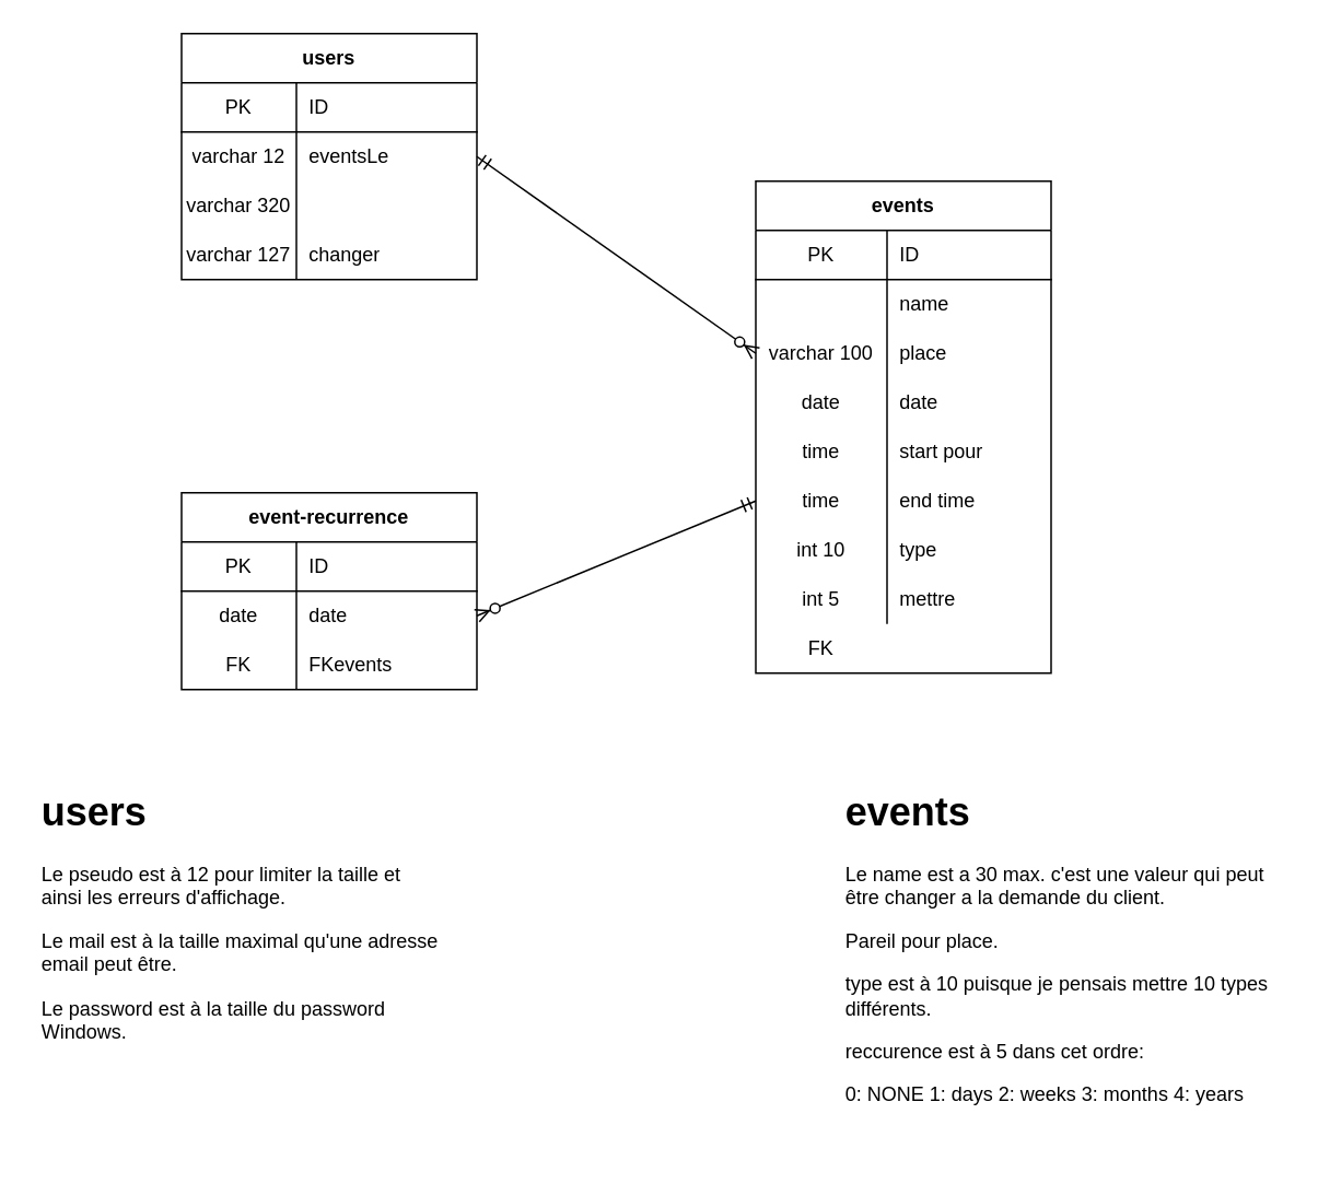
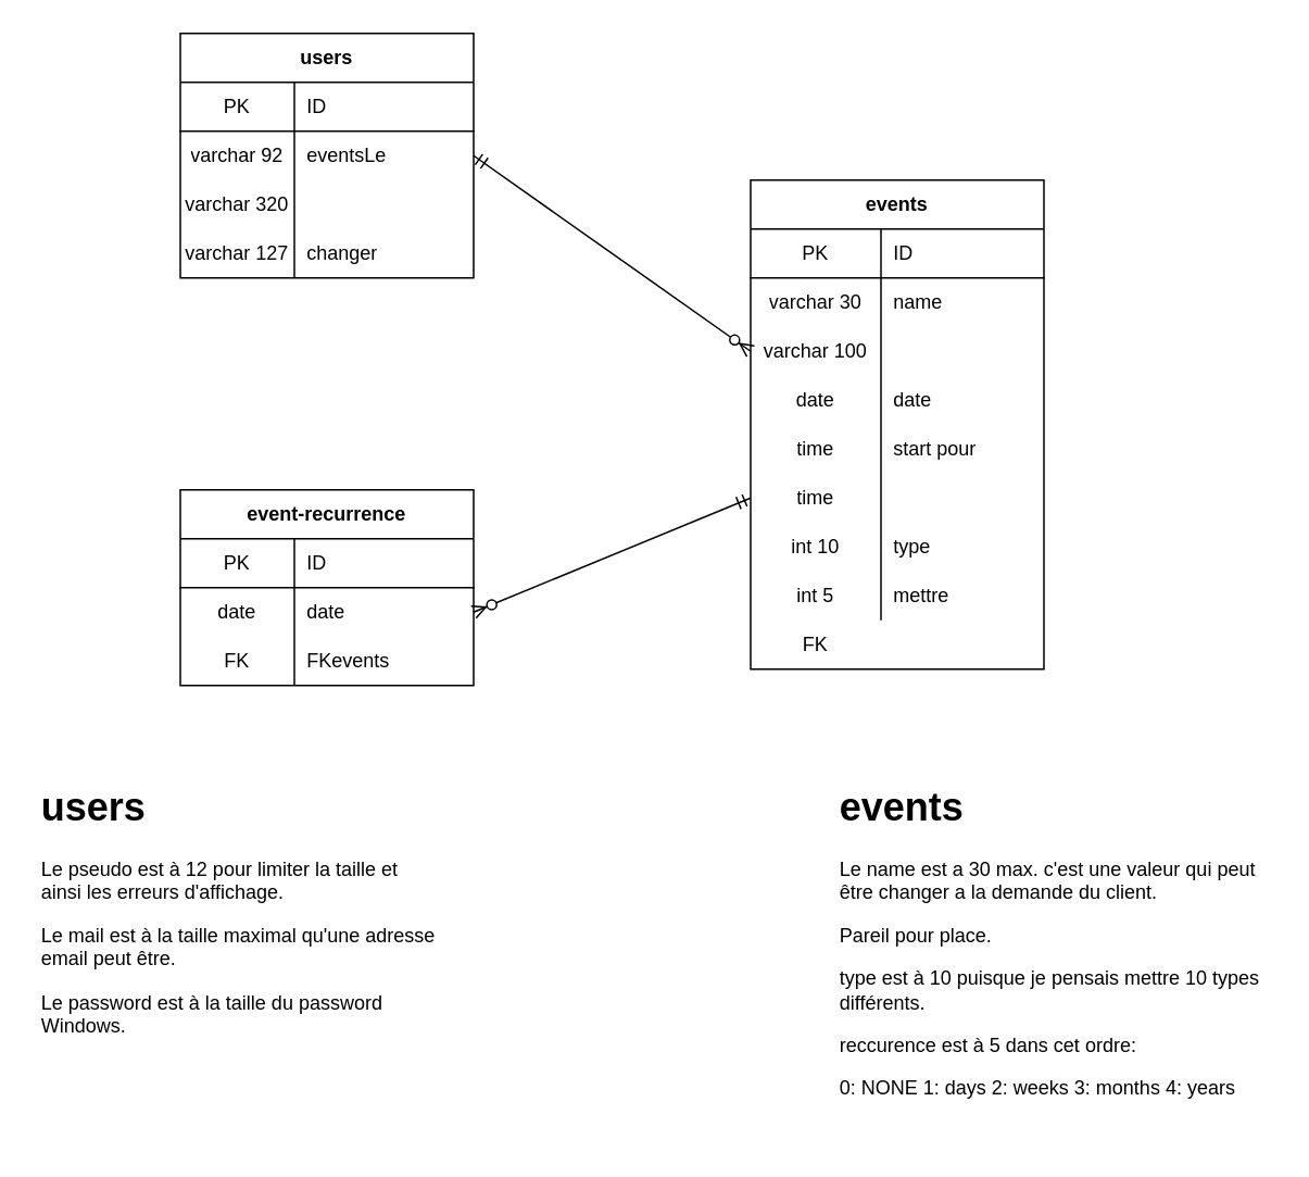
- <mxCell id="34" value="varchar 12" style="shape=partialRectangle;html=1;whiteSpace=wrap;connectable=0;fillColor=none;top=0;left=0;bottom=0;right=0;overflow=hidden;" vertex="1" parent="33"><mxGeometry width="70" height="30" as="geometry" /></mxCell>
+ <mxCell id="34" value="varchar 92" style="shape=partialRectangle;html=1;whiteSpace=wrap;connectable=0;fillColor=none;top=0;left=0;bottom=0;right=0;overflow=hidden;" vertex="1" parent="33"><mxGeometry width="70" height="30" as="geometry" /></mxCell>
+ <mxCell id="7" value="varchar 30" style="shape=partialRectangle;html=1;whiteSpace=wrap;connectable=0;fillColor=none;top=0;left=0;bottom=0;right=0;overflow=hidden;" vertex="1" parent="6"><mxGeometry width="80" height="30" as="geometry" /></mxCell>
- <mxCell id="11" value="place" style="shape=partialRectangle;html=1;whiteSpace=wrap;connectable=0;fillColor=none;top=0;left=0;bottom=0;right=0;align=left;spacingLeft=6;overflow=hidden;" vertex="1" parent="9"><mxGeometry x="80" width="100" height="30" as="geometry" /></mxCell>
- <mxCell id="20" value="end time" style="shape=partialRectangle;html=1;whiteSpace=wrap;connectable=0;fillColor=none;top=0;left=0;bottom=0;right=0;align=left;spacingLeft=6;overflow=hidden;" vertex="1" parent="18"><mxGeometry x="80" width="100" height="30" as="geometry" /></mxCell>
